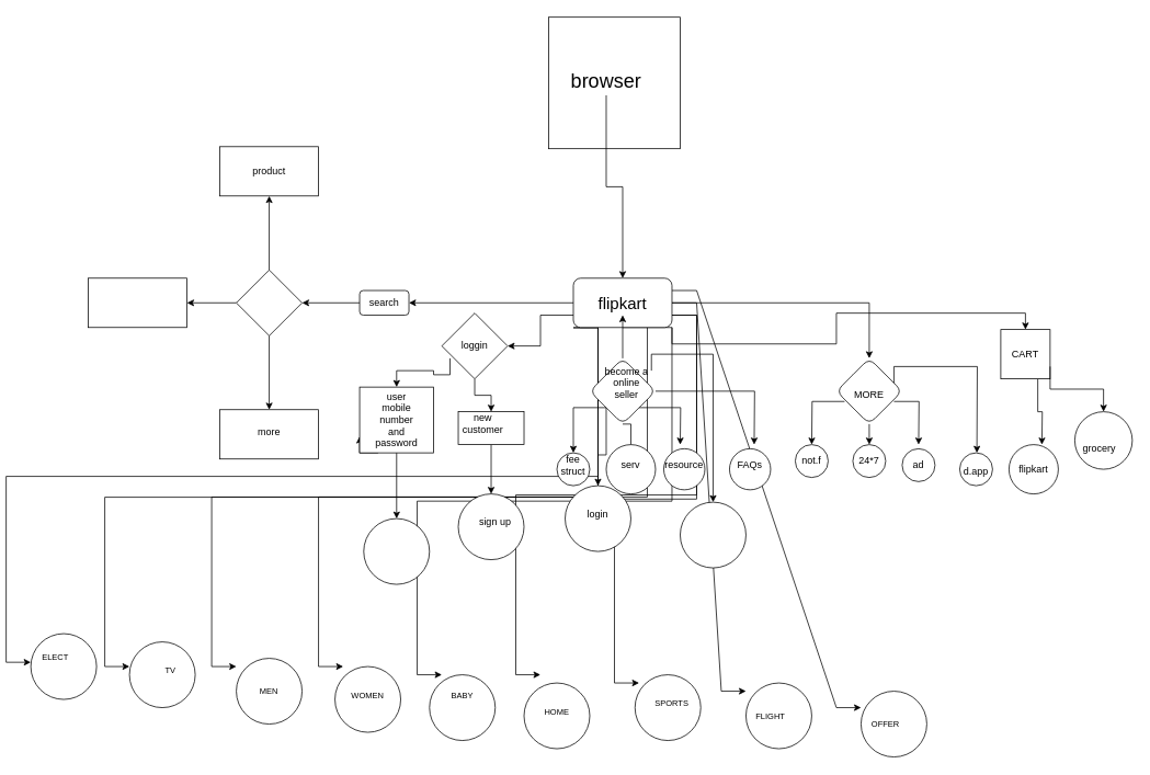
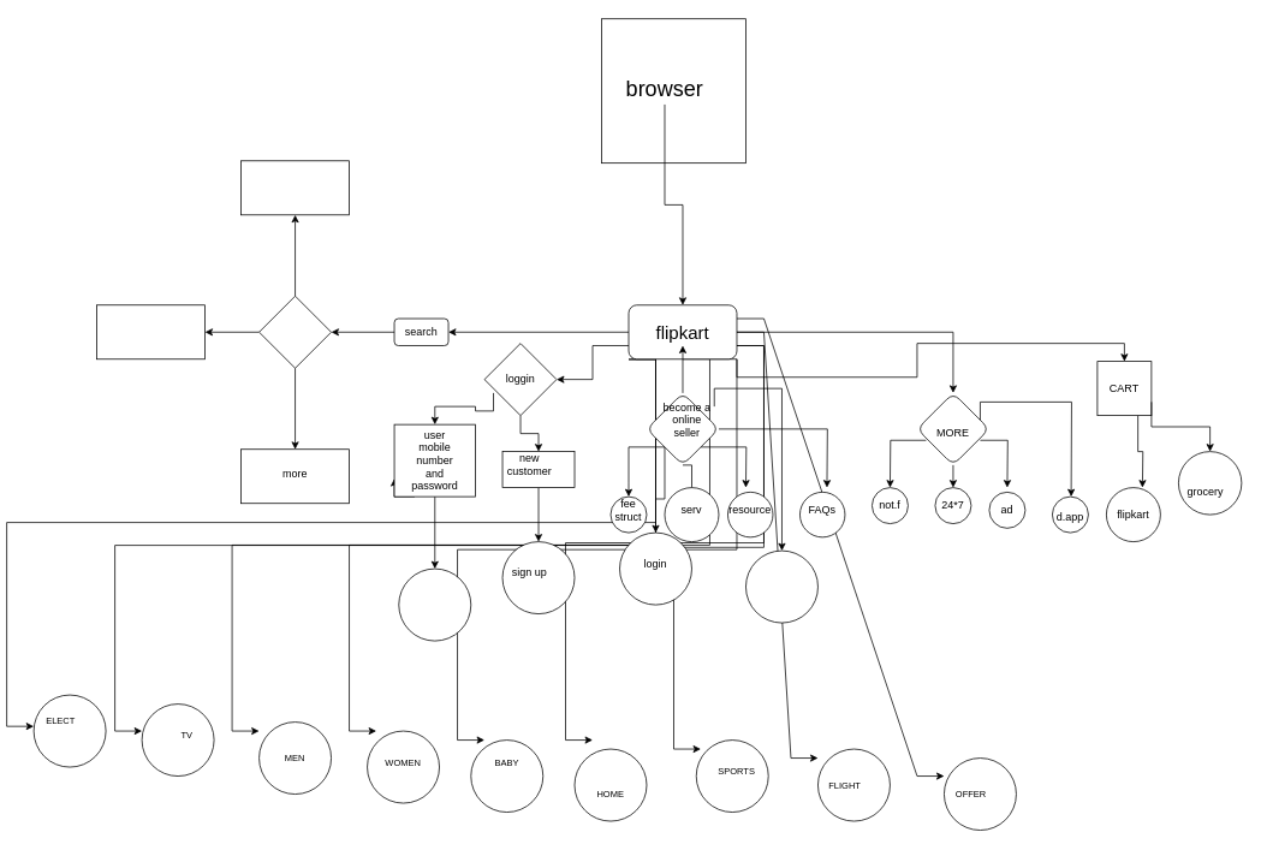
- <mxCell id="28" value="product" style="text;strokeColor=none;align=center;fillColor=none;html=1;verticalAlign=middle;whiteSpace=wrap;rounded=0;" vertex="1" parent="1"><mxGeometry x="280" y="192.5" width="60" height="30" as="geometry" /></mxCell>
- <mxCell id="44" value="sign up" style="text;strokeColor=none;align=center;fillColor=none;html=1;verticalAlign=middle;whiteSpace=wrap;rounded=0;" vertex="1" parent="1"><mxGeometry x="555" y="620" width="60" height="30" as="geometry" /></mxCell>
+ <mxCell id="44" value="sign up" style="text;strokeColor=none;align=center;fillColor=none;html=1;verticalAlign=middle;whiteSpace=wrap;rounded=0;" vertex="1" parent="1"><mxGeometry x="540" width="60" height="30" as="geometry" y="620" /></mxCell>
- <mxCell id="103" value="HOME" style="text;strokeColor=none;align=center;fillColor=none;html=1;verticalAlign=middle;whiteSpace=wrap;rounded=0;fontSize=10;" vertex="1" parent="1"><mxGeometry x="630" y="850" width="60" height="30" as="geometry" /></mxCell>
+ <mxCell id="103" value="HOME" style="text;strokeColor=none;align=center;fillColor=none;html=1;verticalAlign=middle;whiteSpace=wrap;rounded=0;fontSize=10;" vertex="1" parent="1"><mxGeometry x="630" y="865" width="60" height="30" as="geometry" /></mxCell>
